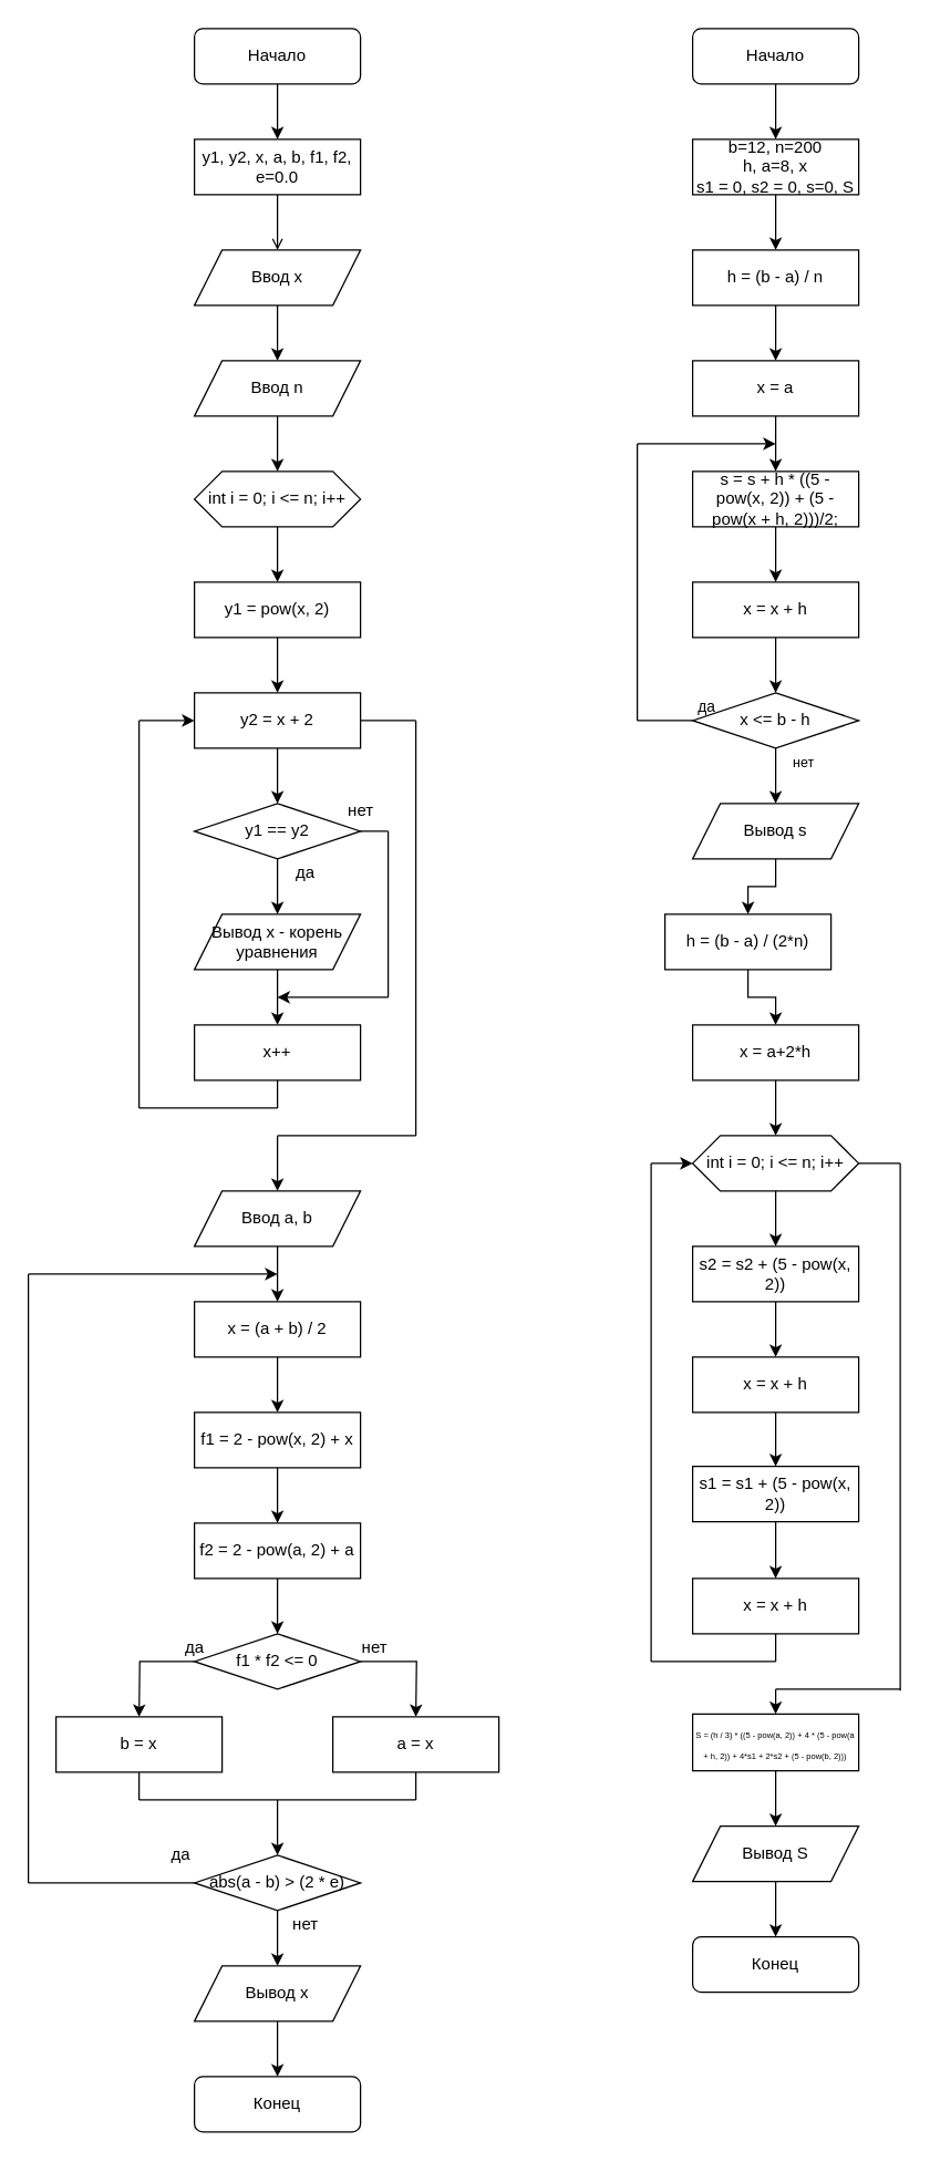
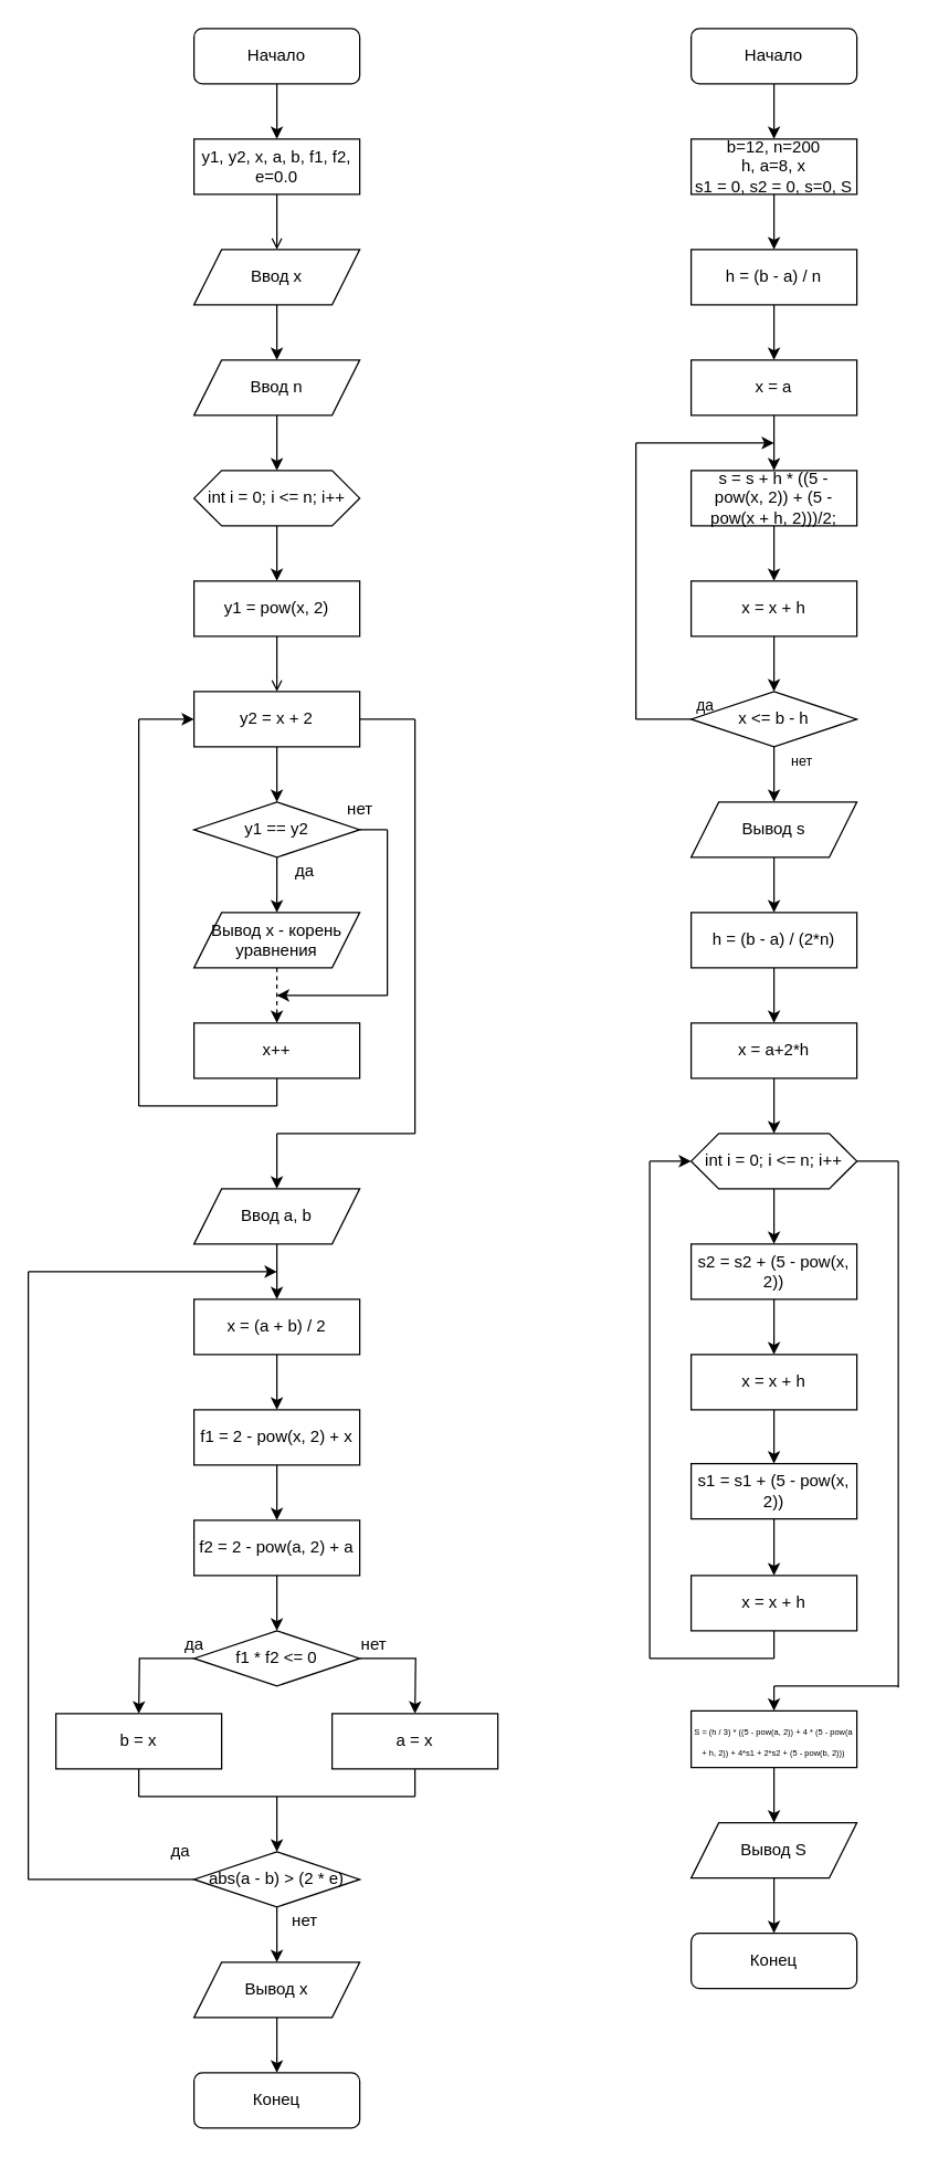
- <mxCell id="12" style="edgeStyle=orthogonalEdgeStyle;rounded=0;orthogonalLoop=1;jettySize=auto;html=1;exitX=0.5;exitY=1;exitDx=0;exitDy=0;" edge="1" parent="1" source="13" target="15"><mxGeometry relative="1" as="geometry"><mxPoint x="200.429" y="500" as="targetPoint" /></mxGeometry></mxCell>
+ <mxCell id="12" style="edgeStyle=orthogonalEdgeStyle;rounded=0;orthogonalLoop=1;jettySize=auto;html=1;exitX=0.5;exitY=1;exitDx=0;exitDy=0;endArrow=open;" edge="1" parent="1" source="13" target="15"><mxGeometry relative="1" as="geometry"><mxPoint x="200.429" y="500" as="targetPoint" /></mxGeometry></mxCell>
- <mxCell id="81" value="h = (b - a) / (2*n)" style="rounded=0;whiteSpace=wrap;html=1;" vertex="1" parent="1"><mxGeometry x="480" y="660" width="120" height="40" as="geometry" /></mxCell>
+ <mxCell id="81" value="h = (b - a) / (2*n)" style="rounded=0;whiteSpace=wrap;html=1;" vertex="1" parent="1"><mxGeometry x="500" y="660" width="120" height="40" as="geometry" /></mxCell>
- <mxCell id="18" style="edgeStyle=orthogonalEdgeStyle;rounded=0;orthogonalLoop=1;jettySize=auto;html=1;exitX=0.5;exitY=1;exitDx=0;exitDy=0;" edge="1" parent="1" source="19" target="20"><mxGeometry relative="1" as="geometry"><mxPoint x="200.429" y="740" as="targetPoint" /></mxGeometry></mxCell>
+ <mxCell id="18" style="edgeStyle=orthogonalEdgeStyle;rounded=0;orthogonalLoop=1;jettySize=auto;html=1;exitX=0.5;exitY=1;exitDx=0;exitDy=0;dashed=1;" edge="1" parent="1" source="19" target="20"><mxGeometry relative="1" as="geometry"><mxPoint x="200.429" y="740" as="targetPoint" /></mxGeometry></mxCell>
